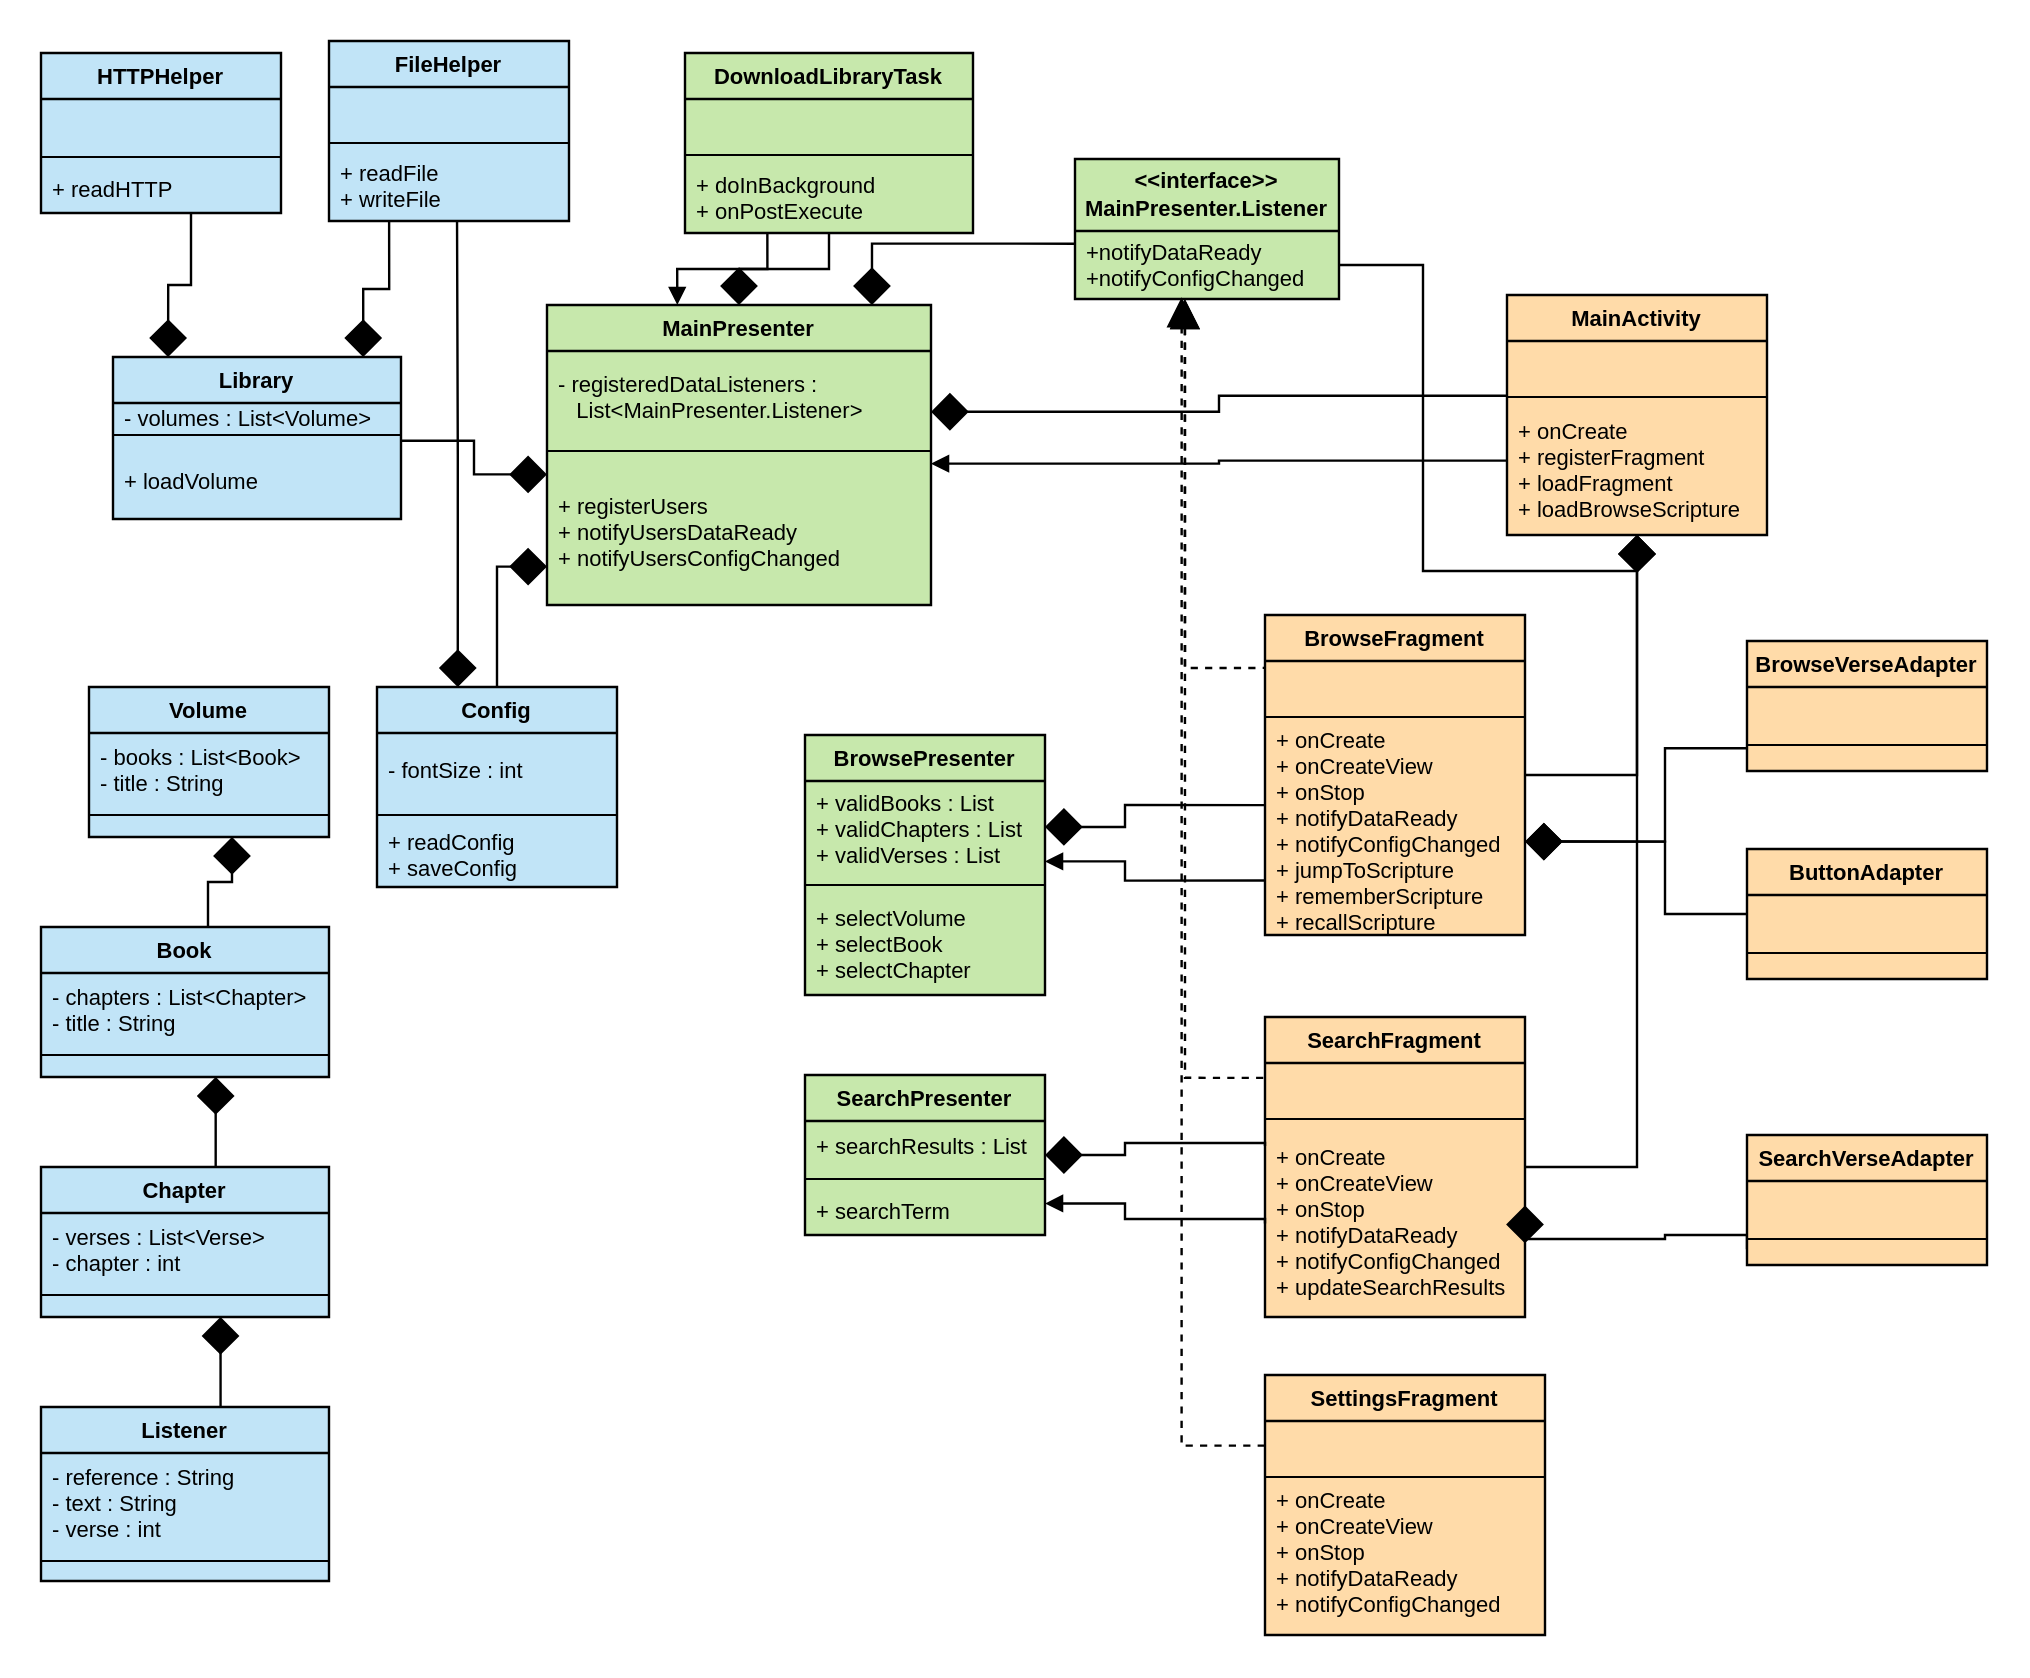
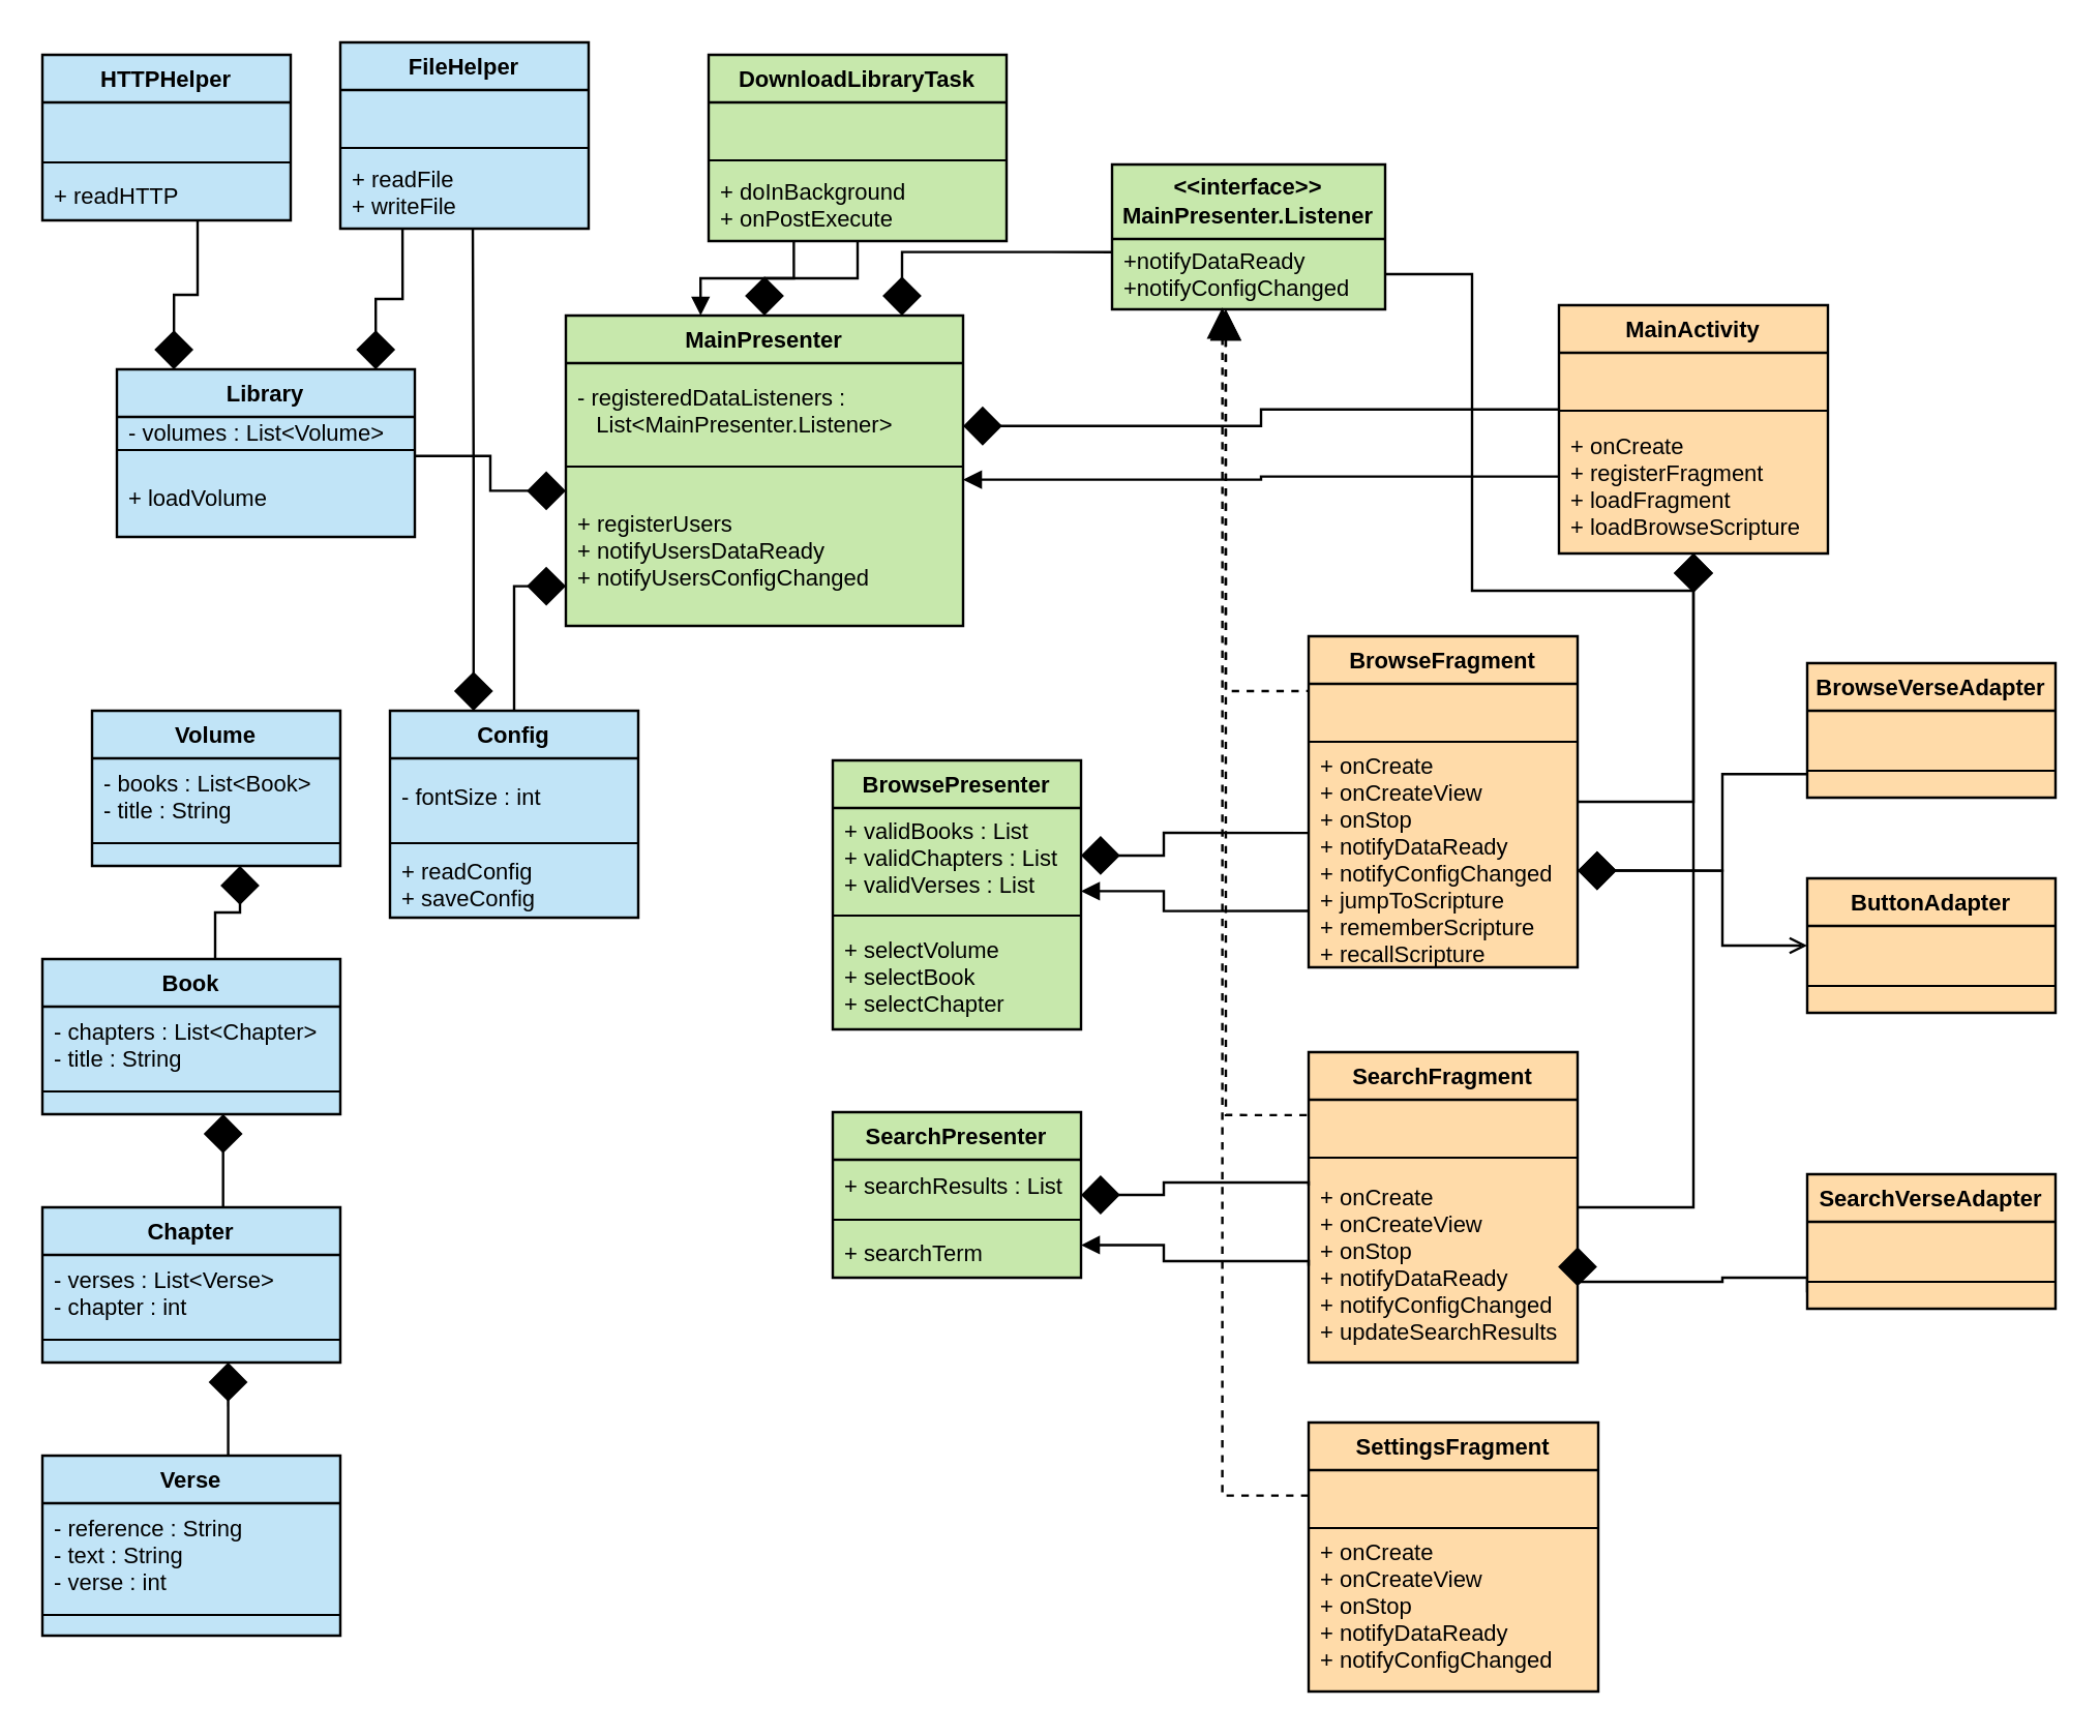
- <mxCell id="92" value="" style="html=1;jettySize=18;fontSize=11;strokeWidth=1.2;rounded=1;arcSize=0;edgeStyle=orthogonalEdgeStyle;startArrow=diamond;endFill=1;startSize=16;endArrow=none;exitX=1.005;exitY=0.71;exitPerimeter=1;entryX=-0.005;entryY=0.5;entryPerimeter=1;" edge="1" parent="1" source="66" target="86"><mxGeometry width="100" height="100" relative="1" as="geometry"><Array as="points"><mxPoint x="832" y="420" /><mxPoint x="832" y="457" /></Array></mxGeometry></mxCell>
+ <mxCell id="92" value="" style="html=1;jettySize=18;fontSize=11;strokeWidth=1.2;rounded=1;arcSize=0;edgeStyle=orthogonalEdgeStyle;startArrow=diamond;endFill=1;startSize=16;endArrow=open;exitX=1.005;exitY=0.71;exitPerimeter=1;entryX=-0.005;entryY=0.5;entryPerimeter=1;" edge="1" parent="1" source="66" target="86"><mxGeometry width="100" height="100" relative="1" as="geometry"><Array as="points"><mxPoint x="832" y="420" /><mxPoint x="832" y="457" /></Array></mxGeometry></mxCell>
- <mxCell id="32" value="Listener" style="html=1;whiteSpace=wrap;swimlane;childLayout=stackLayout;horizontal=1;startSize=26;horizontalStack=0;resizeParent=1;resizeParentMax=0;resizeLast=0;collapsible=1;marginBottom=0;swimlaneFillColor=#c1e4f7;startSize=23;fontSize=11;fontColor=#000000;spacing=0;strokeOpacity=100;fillOpacity=100;fillColor=#c1e4f7;strokeWidth=1.2;" vertex="1" parent="1"><mxGeometry x="20" y="703" width="144" height="87" as="geometry" /></mxCell>
+ <mxCell id="32" value="Verse" style="html=1;whiteSpace=wrap;swimlane;childLayout=stackLayout;horizontal=1;startSize=26;horizontalStack=0;resizeParent=1;resizeParentMax=0;resizeLast=0;collapsible=1;marginBottom=0;swimlaneFillColor=#c1e4f7;startSize=23;fontSize=11;fontColor=#000000;spacing=0;strokeOpacity=100;fillOpacity=100;fillColor=#c1e4f7;strokeWidth=1.2;" vertex="1" parent="1"><mxGeometry x="20" y="703" width="144" height="87" as="geometry" /></mxCell>
